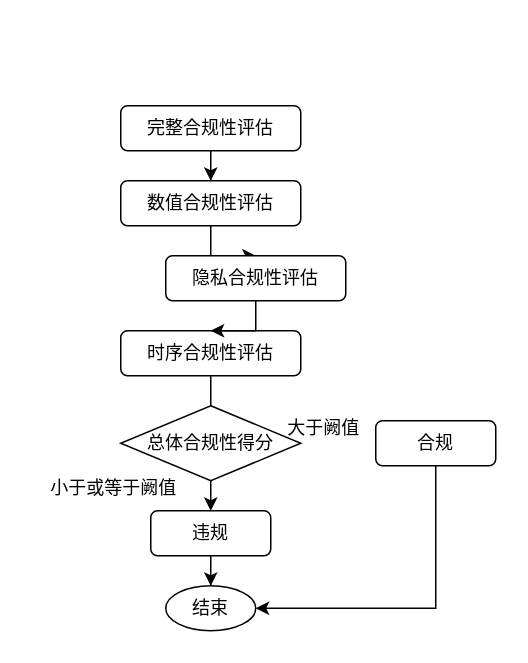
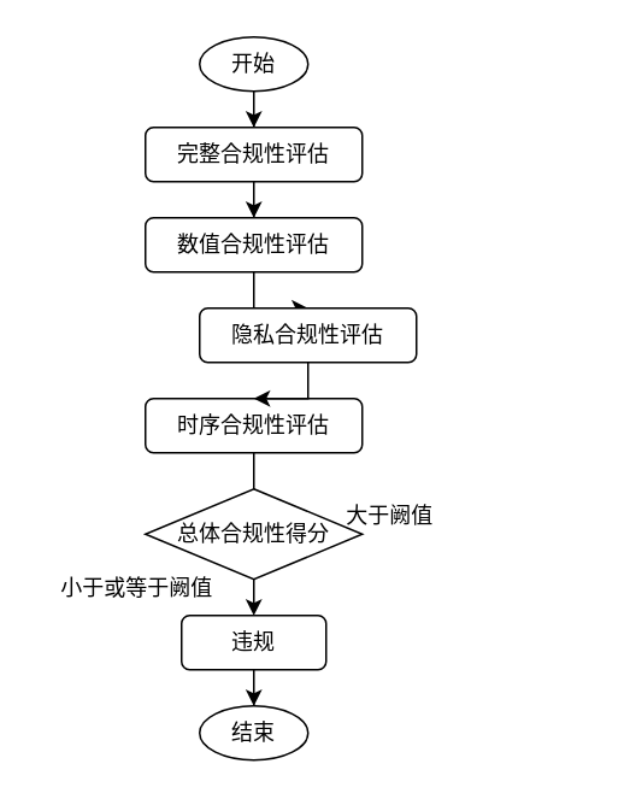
+ <mxCell id="11" value="开始" style="ellipse;whiteSpace=wrap;html=1;" parent="1" vertex="1"><mxGeometry x="110" y="20" width="60" height="30" as="geometry" /></mxCell>
+ <mxCell id="10" style="edgeStyle=orthogonalEdgeStyle;rounded=0;orthogonalLoop=1;jettySize=auto;html=1;entryX=0.5;entryY=0;entryDx=0;entryDy=0;" parent="1" source="11" target="3" edge="1"><mxGeometry relative="1" as="geometry" /></mxCell>
- <mxCell id="16" value="合规" style="rounded=1;whiteSpace=wrap;html=1;" vertex="1" parent="1"><mxGeometry x="250" y="280" width="80" height="30" as="geometry" /></mxCell>
- <mxCell id="15" style="edgeStyle=orthogonalEdgeStyle;rounded=0;orthogonalLoop=1;jettySize=auto;html=1;entryX=1;entryY=0.5;entryDx=0;entryDy=0;" edge="1" parent="1" source="16" target="12"><mxGeometry relative="1" as="geometry"><Array as="points"><mxPoint x="290" y="405" /></Array></mxGeometry></mxCell>
